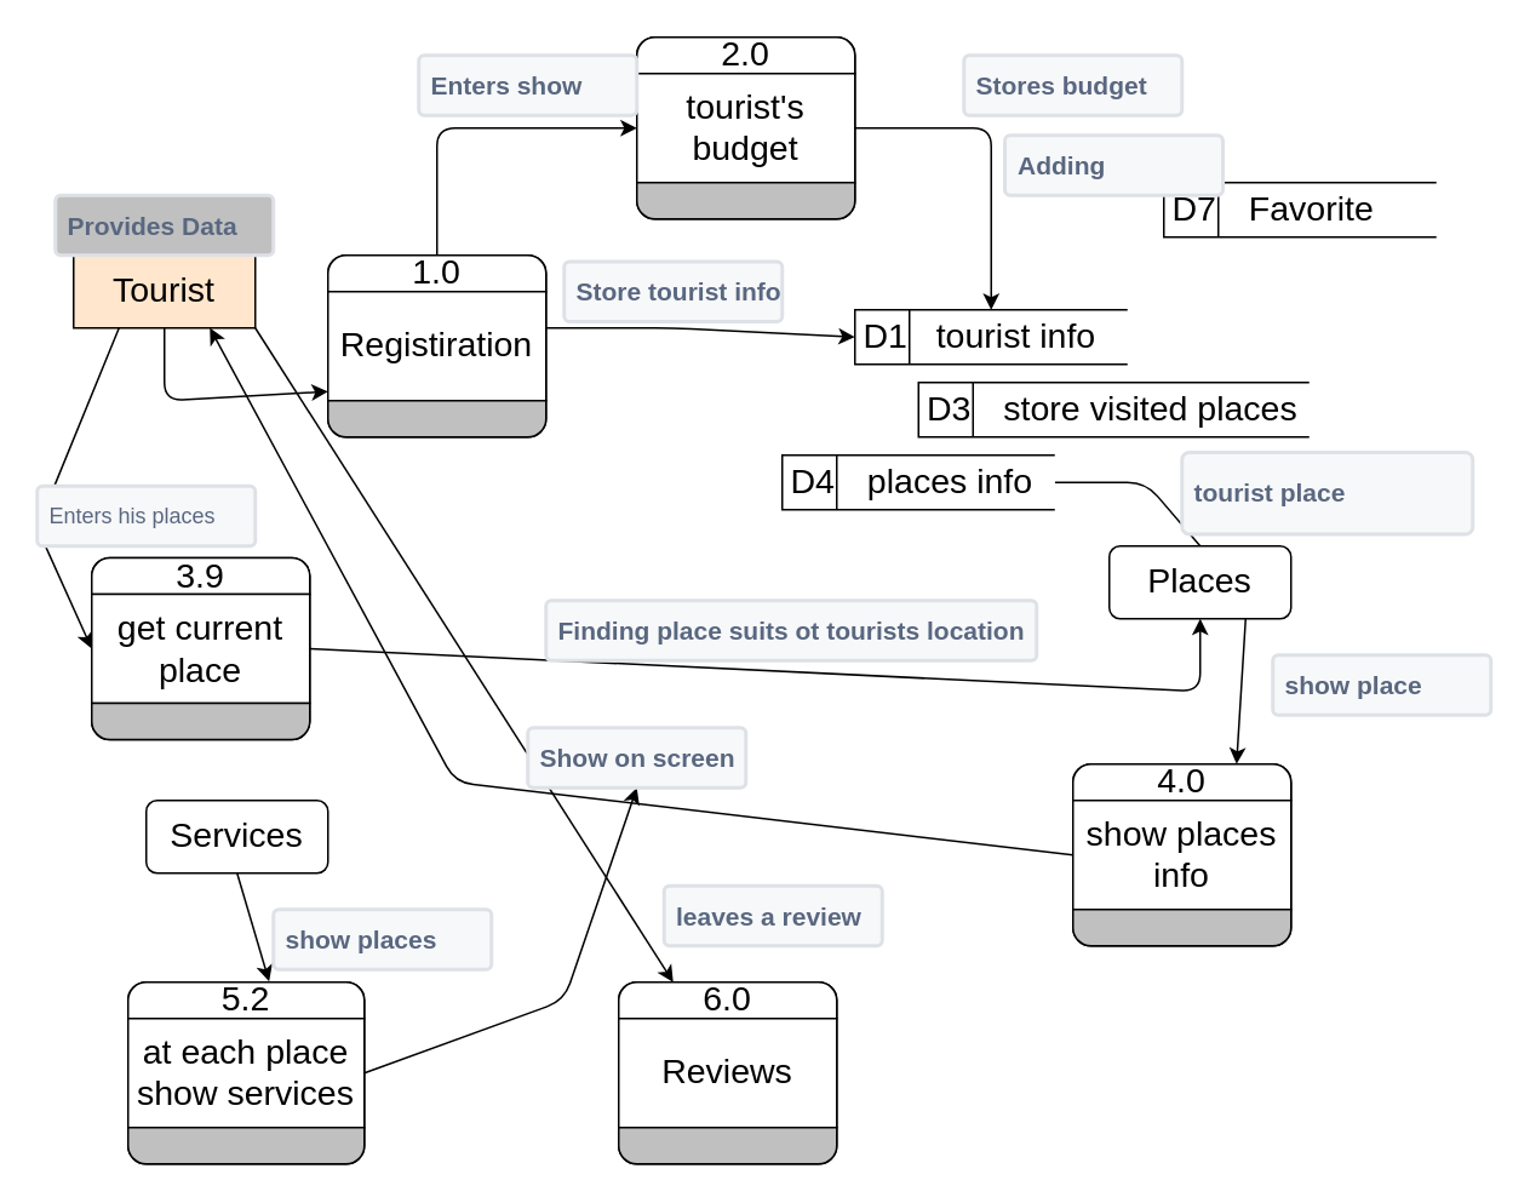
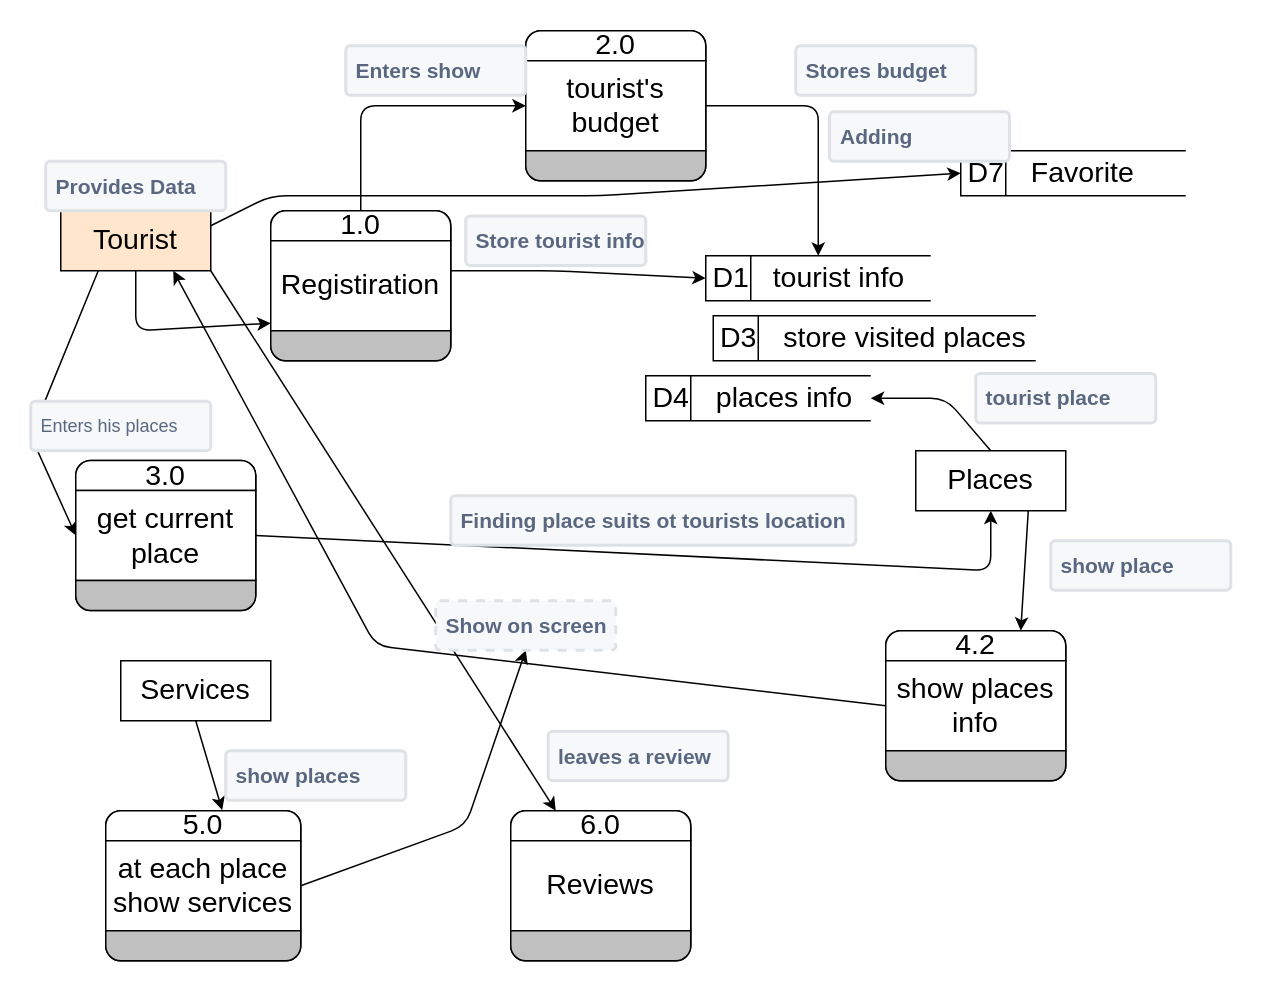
- <mxCell id="46" value="&lt;b&gt;&lt;font style=&quot;font-size: 14px;&quot;&gt;Provides Data&lt;/font&gt;&lt;/b&gt;" style="rounded=1;arcSize=9;fillColor=#c0c0c0;align=left;spacingLeft=5;strokeColor=#DEE1E6;html=1;strokeWidth=2;fontColor=#596780;fontSize=12;" vertex="1" parent="1"><mxGeometry x="30" y="107" width="120" height="33" as="geometry" /></mxCell>
+ <mxCell id="46" value="&lt;b&gt;&lt;font style=&quot;font-size: 14px;&quot;&gt;Provides Data&lt;/font&gt;&lt;/b&gt;" style="rounded=1;arcSize=9;fillColor=#F7F8F9;align=left;spacingLeft=5;strokeColor=#DEE1E6;html=1;strokeWidth=2;fontColor=#596780;fontSize=12" vertex="1" parent="1"><mxGeometry x="30" y="107" width="120" height="33" as="geometry" /></mxCell>
+ <mxCell id="5" style="edgeStyle=none;html=1;exitX=1;exitY=0.25;exitDx=0;exitDy=0;entryX=0;entryY=0.5;entryDx=0;entryDy=0;fontSize=14;" edge="1" parent="1" source="6" target="44"><mxGeometry relative="1" as="geometry"><Array as="points"><mxPoint x="180" y="130" /><mxPoint x="400" y="130" /></Array></mxGeometry></mxCell>
- <mxCell id="45" value="D3&lt;span style=&quot;white-space: pre;&quot;&gt;&#09;&lt;/span&gt;store visited places" style="html=1;dashed=0;whitespace=wrap;shape=mxgraph.dfd.dataStoreID;align=left;spacingLeft=3;points=[[0,0],[0.5,0],[1,0],[0,0.5],[1,0.5],[0,1],[0.5,1],[1,1]];fontSize=19;" vertex="1" parent="1"><mxGeometry x="505" y="210" width="215" height="30" as="geometry" /></mxCell>
+ <mxCell id="45" value="D3&lt;span style=&quot;white-space: pre;&quot;&gt;&#09;&lt;/span&gt;store visited places" style="html=1;dashed=0;whitespace=wrap;shape=mxgraph.dfd.dataStoreID;align=left;spacingLeft=3;points=[[0,0],[0.5,0],[1,0],[0,0.5],[1,0.5],[0,1],[0.5,1],[1,1]];fontSize=19;" vertex="1" parent="1"><mxGeometry x="475" y="210" width="215" height="30" as="geometry" /></mxCell>
- <mxCell id="9" style="edgeStyle=none;html=1;exitX=0.5;exitY=0;exitDx=0;exitDy=0;entryX=1;entryY=0.5;entryDx=0;entryDy=0;fontSize=14;endArrow=none;" edge="1" parent="1" source="11" target="24"><mxGeometry relative="1" as="geometry"><Array as="points"><mxPoint x="630" y="265" /></Array></mxGeometry></mxCell>
+ <mxCell id="9" style="edgeStyle=none;html=1;exitX=0.5;exitY=0;exitDx=0;exitDy=0;entryX=1;entryY=0.5;entryDx=0;entryDy=0;fontSize=14;" edge="1" parent="1" source="11" target="24"><mxGeometry relative="1" as="geometry"><Array as="points"><mxPoint x="630" y="265" /></Array></mxGeometry></mxCell>
- <mxCell id="52" value="&lt;span style=&quot;font-size: 14px;&quot;&gt;&lt;b&gt;tourist place&amp;nbsp;&lt;/b&gt;&lt;/span&gt;" style="rounded=1;arcSize=9;fillColor=#F7F8F9;align=left;spacingLeft=5;strokeColor=#DEE1E6;html=1;strokeWidth=2;fontColor=#596780;fontSize=12" vertex="1" parent="1"><mxGeometry x="650" y="248.5" width="160" height="45" as="geometry" /></mxCell>
+ <mxCell id="52" value="&lt;span style=&quot;font-size: 14px;&quot;&gt;&lt;b&gt;tourist place&amp;nbsp;&lt;/b&gt;&lt;/span&gt;" style="rounded=1;arcSize=9;fillColor=#F7F8F9;align=left;spacingLeft=5;strokeColor=#DEE1E6;html=1;strokeWidth=2;fontColor=#596780;fontSize=12" vertex="1" parent="1"><mxGeometry x="650" y="248.5" width="120" height="33" as="geometry" /></mxCell>
- <mxCell id="14" value="3.9" style="whiteSpace=wrap;connectable=0;html=1;shape=mxgraph.basic.rect;size=10;rectStyle=rounded;bottomRightStyle=square;bottomLeftStyle=square;part=1;fontSize=19;" vertex="1" parent="13"><mxGeometry width="120" height="20" as="geometry" /></mxCell>
+ <mxCell id="14" value="3.0" style="whiteSpace=wrap;connectable=0;html=1;shape=mxgraph.basic.rect;size=10;rectStyle=rounded;bottomRightStyle=square;bottomLeftStyle=square;part=1;fontSize=19;" vertex="1" parent="13"><mxGeometry width="120" height="20" as="geometry" /></mxCell>
- <mxCell id="11" value="&lt;span style=&quot;font-size: 19px;&quot;&gt;Places&lt;br&gt;&lt;/span&gt;" style="whiteSpace=wrap;html=1;align=center;rounded=1;" vertex="1" parent="1"><mxGeometry x="610" y="300" width="100" height="40" as="geometry" /></mxCell>
+ <mxCell id="11" value="&lt;span style=&quot;font-size: 19px;&quot;&gt;Places&lt;br&gt;&lt;/span&gt;" style="whiteSpace=wrap;html=1;align=center;" vertex="1" parent="1"><mxGeometry x="610" y="300" width="100" height="40" as="geometry" /></mxCell>
- <mxCell id="54" value="&lt;span style=&quot;font-size: 14px;&quot;&gt;&lt;b&gt;Show on screen&lt;/b&gt;&lt;/span&gt;" style="rounded=1;arcSize=9;fillColor=#F7F8F9;align=left;spacingLeft=5;strokeColor=#DEE1E6;html=1;strokeWidth=2;fontColor=#596780;fontSize=12" vertex="1" parent="1"><mxGeometry x="290" y="400" width="120" height="33" as="geometry" /></mxCell>
+ <mxCell id="54" value="&lt;span style=&quot;font-size: 14px;&quot;&gt;&lt;b&gt;Show on screen&lt;/b&gt;&lt;/span&gt;" style="rounded=1;arcSize=9;fillColor=#F7F8F9;align=left;spacingLeft=5;strokeColor=#DEE1E6;html=1;strokeWidth=2;fontColor=#596780;fontSize=12;dashed=1;" vertex="1" parent="1"><mxGeometry x="290" y="400" width="120" height="33" as="geometry" /></mxCell>
- <mxCell id="37" value="4.0" style="whiteSpace=wrap;connectable=0;html=1;shape=mxgraph.basic.rect;size=10;rectStyle=rounded;bottomRightStyle=square;bottomLeftStyle=square;part=1;fontSize=19;" vertex="1" parent="36"><mxGeometry width="120" height="20" as="geometry" /></mxCell>
+ <mxCell id="37" value="4.2" style="whiteSpace=wrap;connectable=0;html=1;shape=mxgraph.basic.rect;size=10;rectStyle=rounded;bottomRightStyle=square;bottomLeftStyle=square;part=1;fontSize=19;" vertex="1" parent="36"><mxGeometry width="120" height="20" as="geometry" /></mxCell>
- <mxCell id="8" value="&lt;span style=&quot;font-size: 19px;&quot;&gt;Services&lt;/span&gt;" style="whiteSpace=wrap;html=1;align=center;rounded=1;" vertex="1" parent="1"><mxGeometry x="80" y="440" width="100" height="40" as="geometry" /></mxCell>
+ <mxCell id="8" value="&lt;span style=&quot;font-size: 19px;&quot;&gt;Services&lt;/span&gt;" style="whiteSpace=wrap;html=1;align=center;" vertex="1" parent="1"><mxGeometry x="80" y="440" width="100" height="40" as="geometry" /></mxCell>
- <mxCell id="27" value="5.2" style="whiteSpace=wrap;connectable=0;html=1;shape=mxgraph.basic.rect;size=10;rectStyle=rounded;bottomRightStyle=square;bottomLeftStyle=square;part=1;fontSize=19;" vertex="1" parent="26"><mxGeometry width="130" height="20" as="geometry" /></mxCell>
+ <mxCell id="27" value="5.0" style="whiteSpace=wrap;connectable=0;html=1;shape=mxgraph.basic.rect;size=10;rectStyle=rounded;bottomRightStyle=square;bottomLeftStyle=square;part=1;fontSize=19;" vertex="1" parent="26"><mxGeometry width="130" height="20" as="geometry" /></mxCell>
